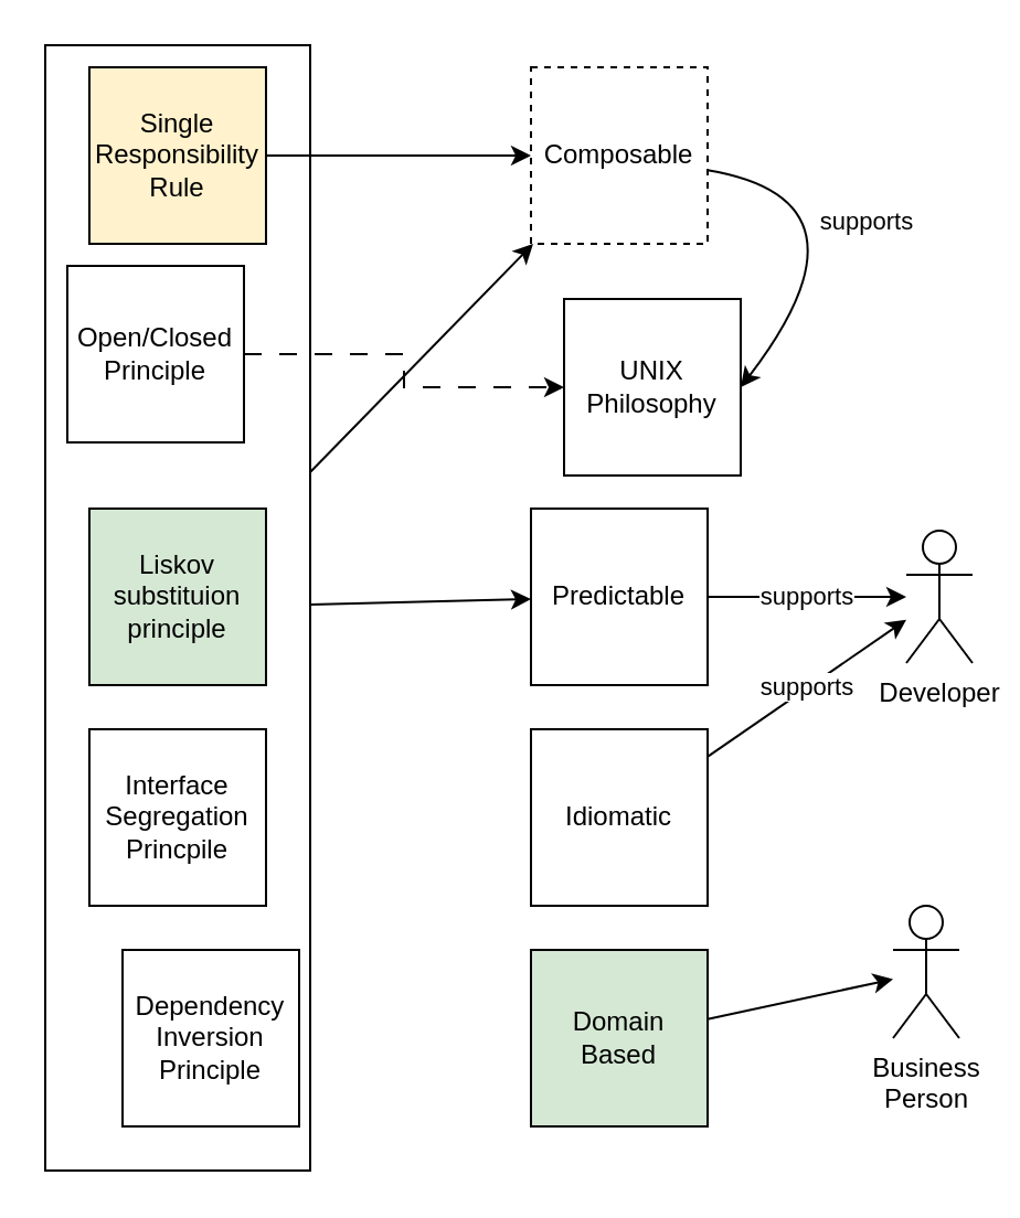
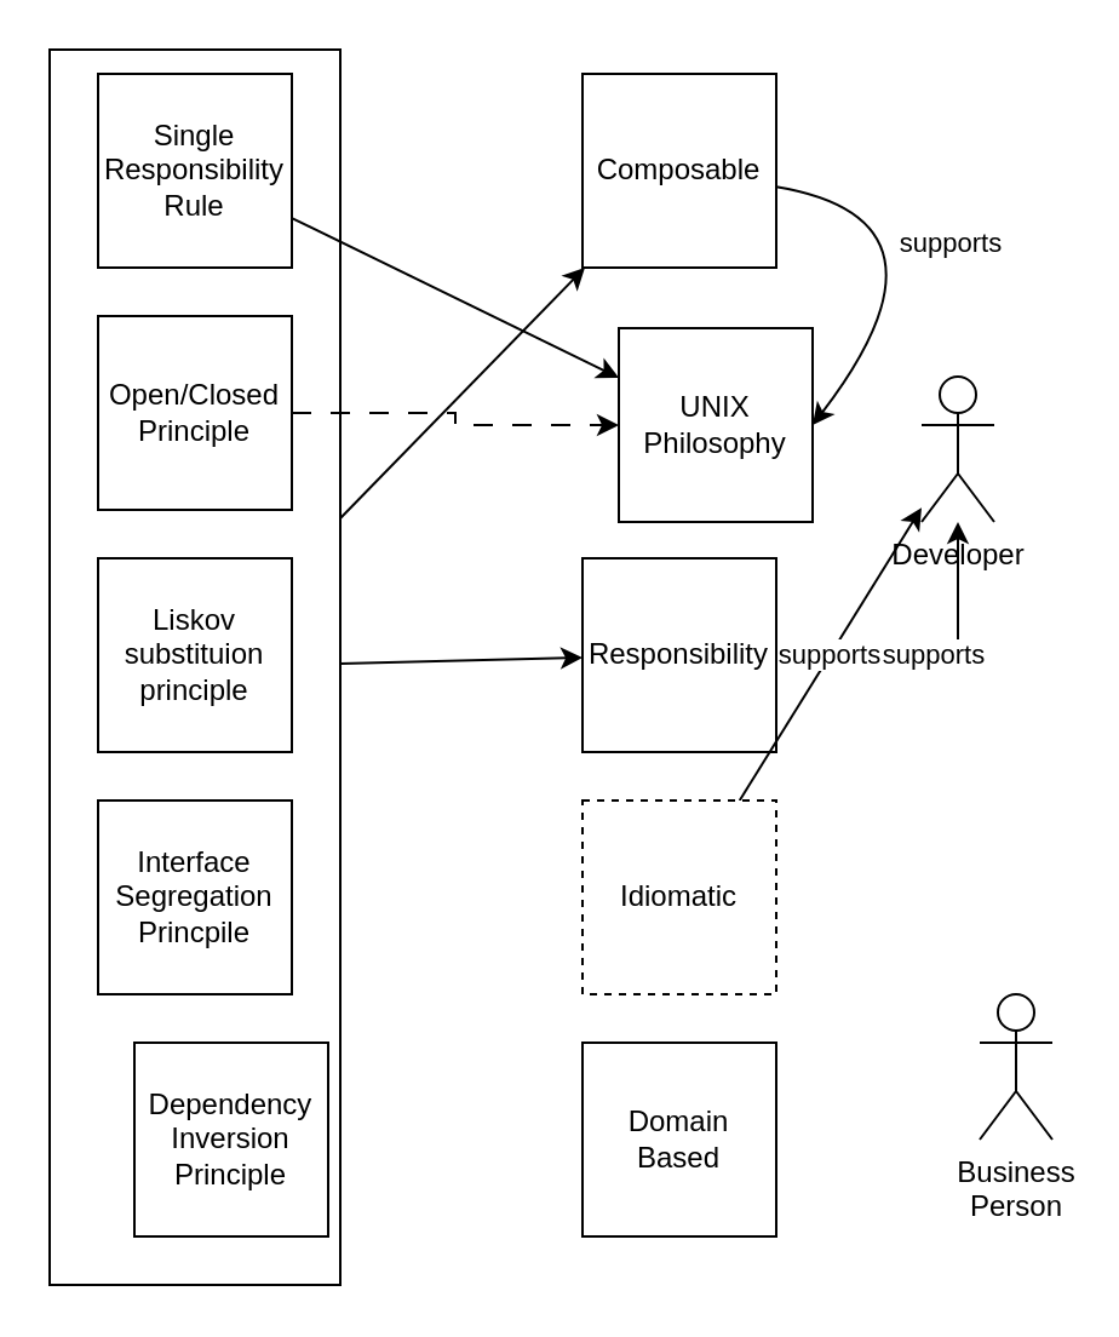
- <mxCell id="6" value="Single Responsibility Rule" style="whiteSpace=wrap;html=1;aspect=fixed;fillColor=#fff2cc;" vertex="1" parent="1"><mxGeometry x="40" y="30" width="80" height="80" as="geometry" /></mxCell>
+ <mxCell id="6" value="Single Responsibility Rule" style="whiteSpace=wrap;html=1;aspect=fixed;" vertex="1" parent="1"><mxGeometry x="40" y="30" width="80" height="80" as="geometry" /></mxCell>
- <mxCell id="5" style="rounded=0;orthogonalLoop=1;jettySize=auto;html=1;" edge="1" parent="1" source="6" target="12"><mxGeometry relative="1" as="geometry" /></mxCell>
+ <mxCell id="5" style="rounded=0;orthogonalLoop=1;jettySize=auto;html=1;" edge="1" parent="1" source="6" target="13"><mxGeometry relative="1" as="geometry" /></mxCell>
- <mxCell id="12" value="Composable" style="whiteSpace=wrap;html=1;aspect=fixed;dashed=1;" vertex="1" parent="1"><mxGeometry x="240" y="30" width="80" height="80" as="geometry" /></mxCell>
+ <mxCell id="12" value="Composable" style="whiteSpace=wrap;html=1;aspect=fixed;" vertex="1" parent="1"><mxGeometry x="240" y="30" width="80" height="80" as="geometry" /></mxCell>
- <mxCell id="8" value="Open/Closed Principle" style="whiteSpace=wrap;html=1;aspect=fixed;" vertex="1" parent="1"><mxGeometry x="30" y="120" width="80" height="80" as="geometry" /></mxCell>
+ <mxCell id="8" value="Open/Closed Principle" style="whiteSpace=wrap;html=1;aspect=fixed;" vertex="1" parent="1"><mxGeometry x="40" y="130" width="80" height="80" as="geometry" /></mxCell>
- <mxCell id="9" value="Liskov substituion principle" style="whiteSpace=wrap;html=1;aspect=fixed;fillColor=#d5e8d4;" vertex="1" parent="1"><mxGeometry x="40" y="230" width="80" height="80" as="geometry" /></mxCell>
+ <mxCell id="9" value="Liskov substituion principle" style="whiteSpace=wrap;html=1;aspect=fixed;" vertex="1" parent="1"><mxGeometry x="40" y="230" width="80" height="80" as="geometry" /></mxCell>
- <mxCell id="15" value="Predictable" style="whiteSpace=wrap;html=1;aspect=fixed;" vertex="1" parent="1"><mxGeometry x="240" y="230" width="80" height="80" as="geometry" /></mxCell>
+ <mxCell id="15" value="Responsibility" style="whiteSpace=wrap;html=1;aspect=fixed;" vertex="1" parent="1"><mxGeometry x="240" y="230" width="80" height="80" as="geometry" /></mxCell>
- <mxCell id="20" value="Developer" style="shape=umlActor;verticalLabelPosition=bottom;verticalAlign=top;html=1;outlineConnect=0;" vertex="1" parent="1"><mxGeometry x="410" y="240" width="30" height="60" as="geometry" /></mxCell>
+ <mxCell id="20" value="Developer" style="shape=umlActor;verticalLabelPosition=bottom;verticalAlign=top;html=1;outlineConnect=0;" vertex="1" parent="1"><mxGeometry x="380" y="155" width="30" height="60" as="geometry" /></mxCell>
- <mxCell id="17" value="Idiomatic" style="whiteSpace=wrap;html=1;aspect=fixed;" vertex="1" parent="1"><mxGeometry x="240" y="330" width="80" height="80" as="geometry" /></mxCell>
+ <mxCell id="17" value="Idiomatic" style="whiteSpace=wrap;html=1;aspect=fixed;dashed=1;" vertex="1" parent="1"><mxGeometry x="240" y="330" width="80" height="80" as="geometry" /></mxCell>
- <mxCell id="18" style="rounded=0;orthogonalLoop=1;jettySize=auto;html=1;" edge="1" parent="1" source="19" target="21"><mxGeometry relative="1" as="geometry" /></mxCell>
- <mxCell id="19" value="Domain Based" style="whiteSpace=wrap;html=1;aspect=fixed;fillColor=#d5e8d4;" vertex="1" parent="1"><mxGeometry x="240" y="430" width="80" height="80" as="geometry" /></mxCell>
+ <mxCell id="19" value="Domain Based" style="whiteSpace=wrap;html=1;aspect=fixed;" vertex="1" parent="1"><mxGeometry x="240" y="430" width="80" height="80" as="geometry" /></mxCell>
